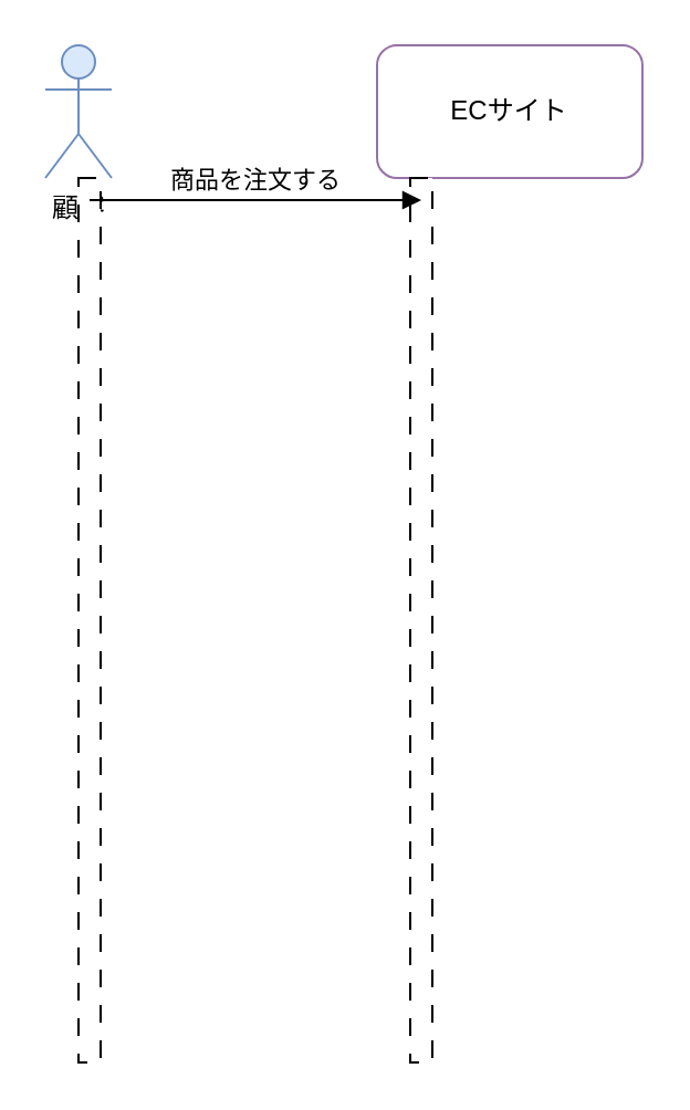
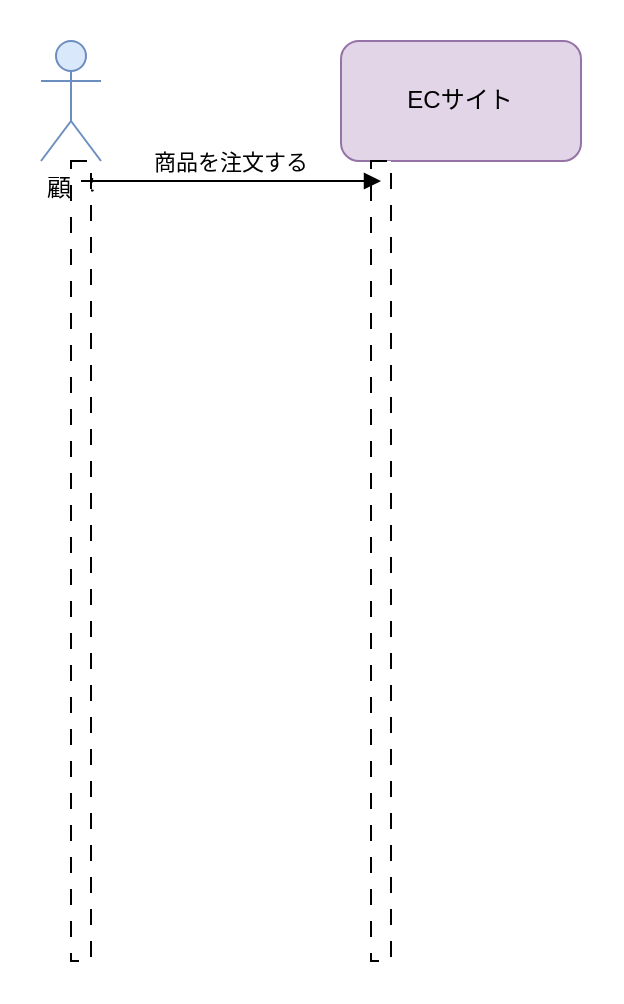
- <mxCell id="3" value="ECサイト" style="rounded=1;whiteSpace=wrap;html=1;fillColor=#ffffff;strokeColor=#9673a6;" vertex="1" parent="1"><mxGeometry x="170" y="20" width="120" height="60" as="geometry" /></mxCell>
+ <mxCell id="3" value="ECサイト" style="rounded=1;whiteSpace=wrap;html=1;fillColor=#e1d5e7;strokeColor=#9673a6;" vertex="1" parent="1"><mxGeometry x="170" y="20" width="120" height="60" as="geometry" /></mxCell>
